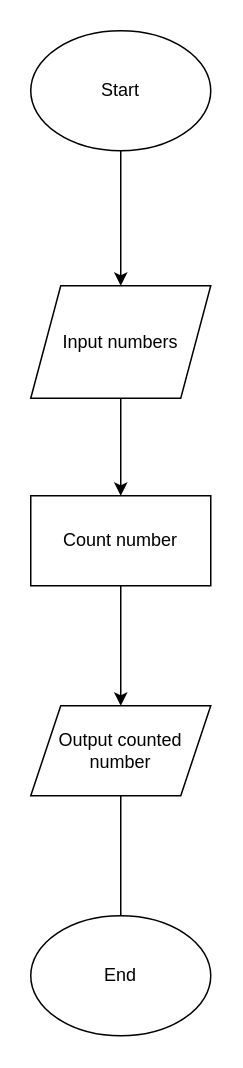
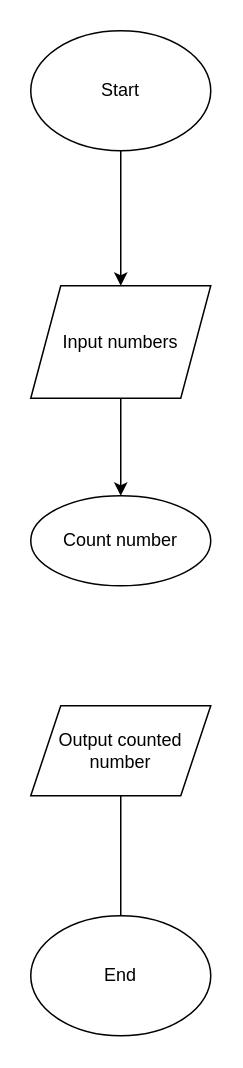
- <mxCell id="7" value="Count number" style="whiteSpace=wrap;html=1;" vertex="1" parent="1"><mxGeometry x="20" y="330" width="120" height="60" as="geometry" /></mxCell>
+ <mxCell id="7" value="Count number" style="ellipse;whiteSpace=wrap;html=1;" vertex="1" parent="1"><mxGeometry x="20" y="330" width="120" height="60" as="geometry" /></mxCell>
- <mxCell id="6" value="" style="edgeStyle=orthogonalEdgeStyle;rounded=0;orthogonalLoop=1;jettySize=auto;html=1;" edge="1" parent="1" source="7" target="9"><mxGeometry relative="1" as="geometry" /></mxCell>
